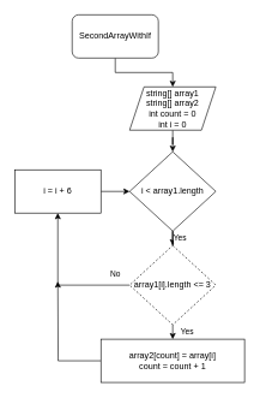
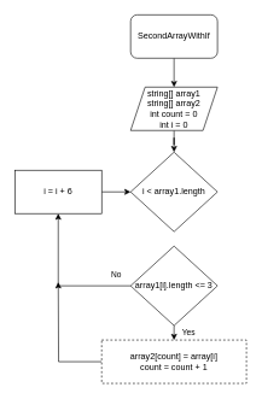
- <mxCell id="3" value="SecondArrayWithIf" style="rounded=1;whiteSpace=wrap;html=1;" vertex="1" parent="1"><mxGeometry x="100" y="20" width="120" height="60" as="geometry" /></mxCell>
+ <mxCell id="3" value="SecondArrayWithIf" style="rounded=1;whiteSpace=wrap;html=1;" vertex="1" parent="1"><mxGeometry x="180" width="120" height="60" as="geometry" y="20" /></mxCell>
- <mxCell id="6" value="Yes" style="edgeStyle=orthogonalEdgeStyle;rounded=0;orthogonalLoop=1;jettySize=auto;html=1;exitX=0.5;exitY=1;exitDx=0;exitDy=0;" edge="1" parent="1" source="7" target="10"><mxGeometry x="0.667" y="10" relative="1" as="geometry"><mxPoint as="offset" /></mxGeometry></mxCell>
- <mxCell id="10" value="array1[i].length &amp;lt;= 3" style="rhombus;whiteSpace=wrap;html=1;dashed=1;" vertex="1" parent="1"><mxGeometry x="180" y="340" width="120" height="110" as="geometry" /></mxCell>
+ <mxCell id="10" value="array1[i].length &amp;lt;= 3" style="rhombus;whiteSpace=wrap;html=1;" vertex="1" parent="1"><mxGeometry x="180" y="340" width="120" height="110" as="geometry" /></mxCell>
- <mxCell id="12" value="array2[count] = array[i]&lt;br&gt;count = count + 1" style="rounded=0;whiteSpace=wrap;html=1;" vertex="1" parent="1"><mxGeometry x="140" y="470" width="200" height="60" as="geometry" /></mxCell>
+ <mxCell id="12" value="array2[count] = array[i]&lt;br&gt;count = count + 1" style="rounded=0;whiteSpace=wrap;html=1;dashed=1;" vertex="1" parent="1"><mxGeometry x="140" y="470" width="200" height="60" as="geometry" /></mxCell>
